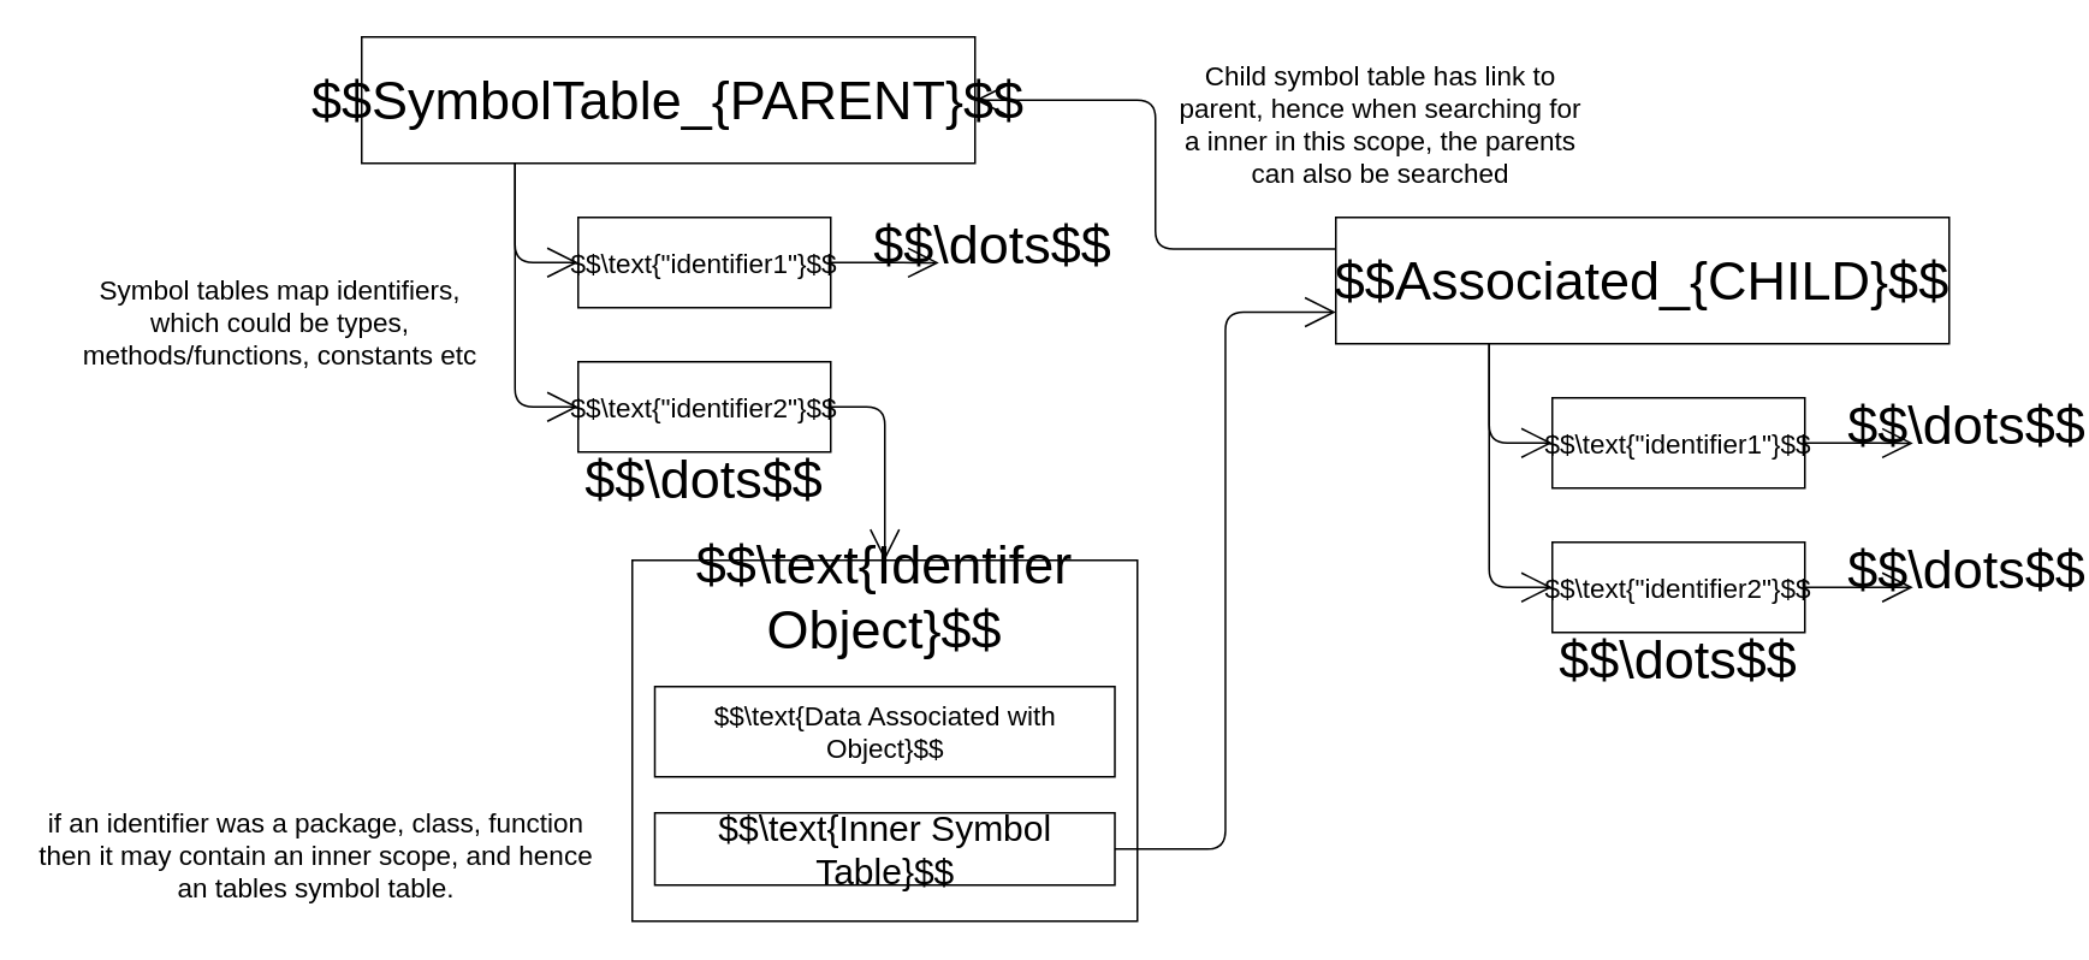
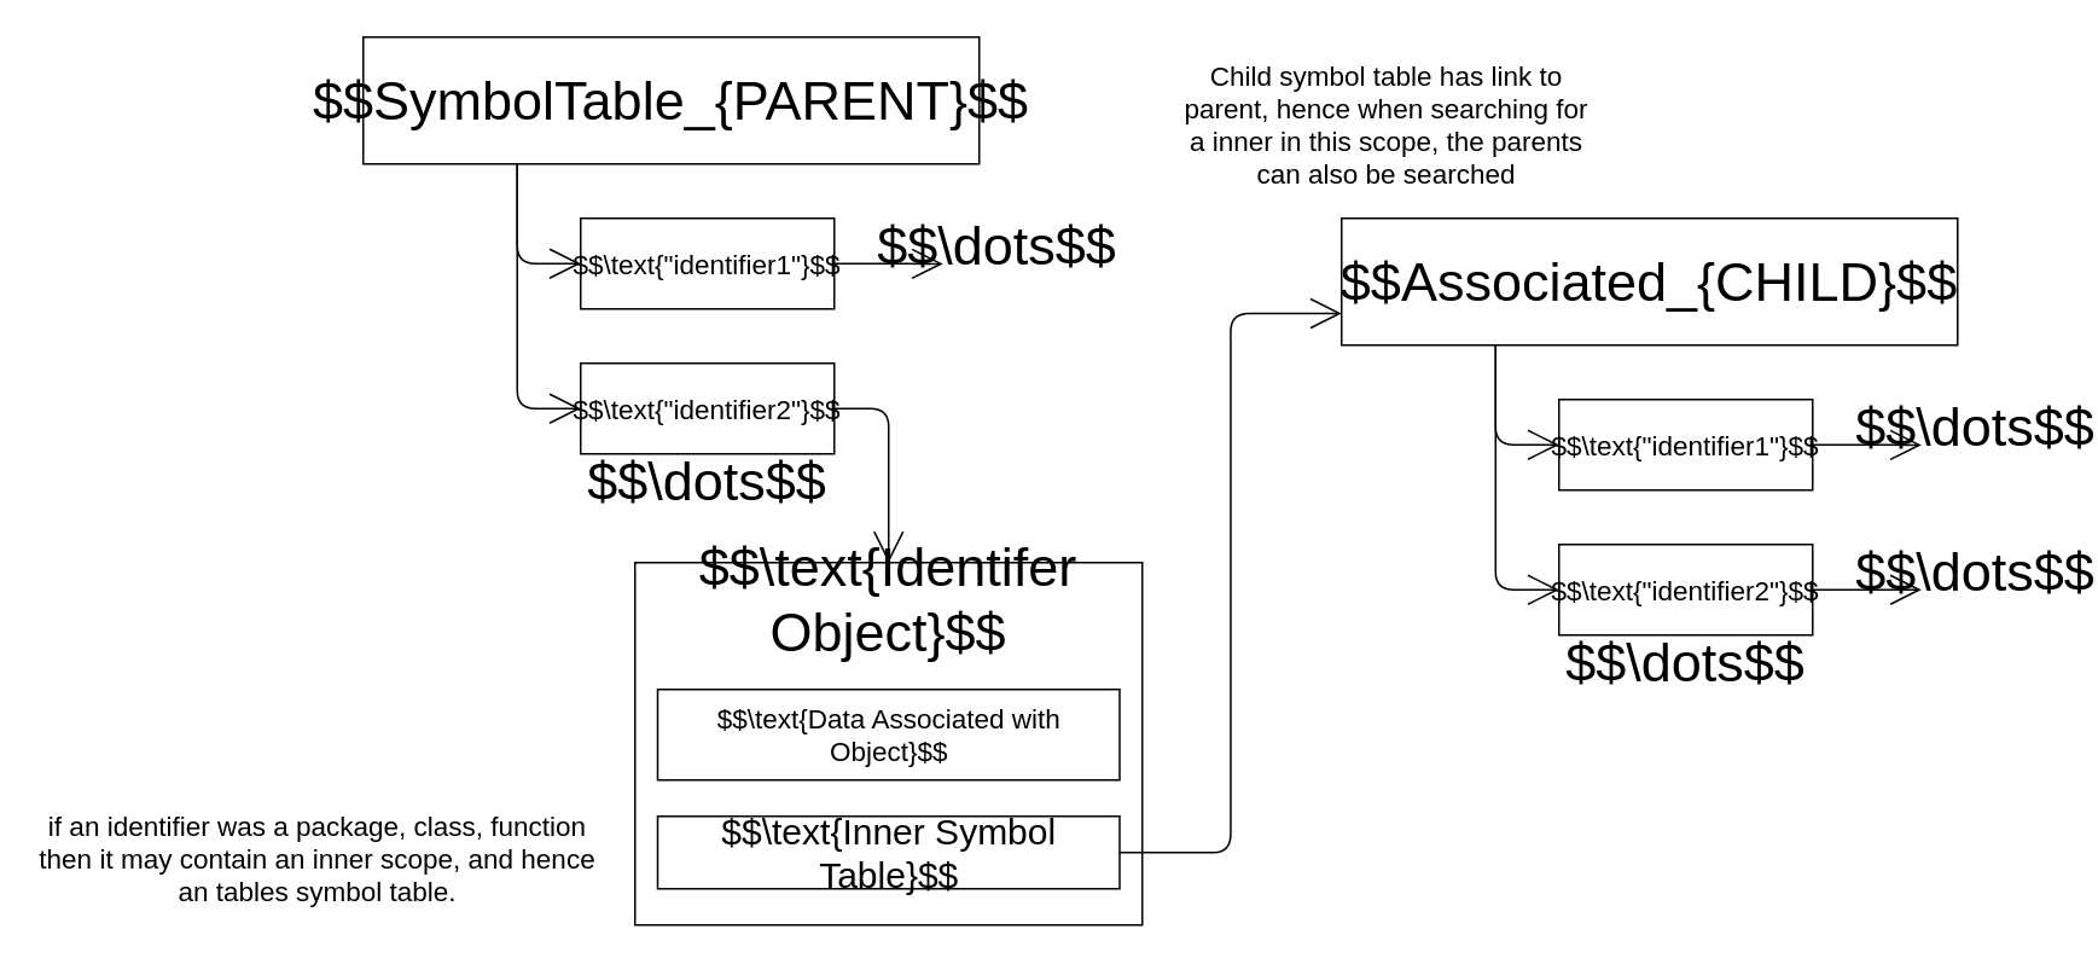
- <mxCell id="13" style="edgeStyle=orthogonalEdgeStyle;html=1;exitX=0;exitY=0.25;exitDx=0;exitDy=0;entryX=1;entryY=0.5;entryDx=0;entryDy=0;fontSize=15;endArrow=open;endFill=0;endSize=15;" parent="1" source="16" target="4" edge="1"><mxGeometry relative="1" as="geometry" /></mxCell>
- <mxCell id="22" value="Symbol tables map identifiers, which could be types, methods/functions, constants etc" style="text;html=1;strokeColor=none;fillColor=none;align=center;verticalAlign=middle;whiteSpace=wrap;rounded=0;fontSize=15;" parent="1" vertex="1"><mxGeometry x="40" y="140" width="230" height="75" as="geometry" /></mxCell>
